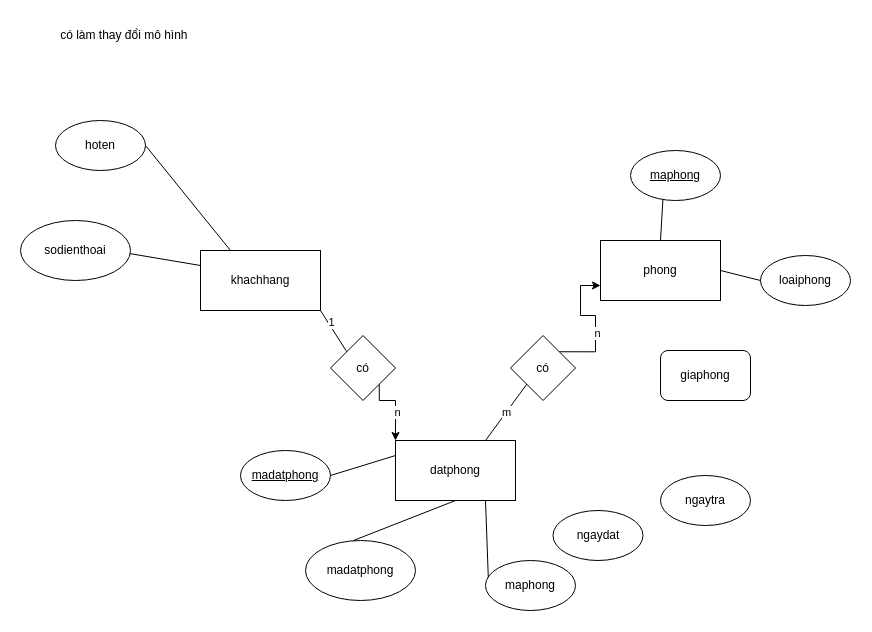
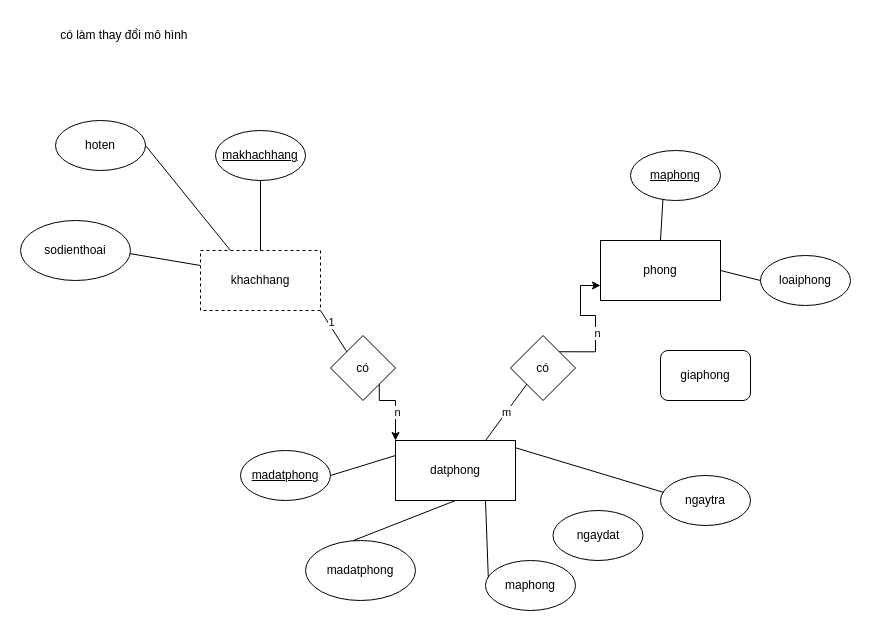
+ <mxCell id="5" value="&lt;u&gt;makhachhang&lt;/u&gt;" style="ellipse;whiteSpace=wrap;html=1;" vertex="1" parent="1"><mxGeometry x="215" y="130" width="90" height="50" as="geometry" /></mxCell>
+ <mxCell id="12" value="" style="endArrow=none;html=1;rounded=0;entryX=0.5;entryY=1;entryDx=0;entryDy=0;exitX=0.5;exitY=0;exitDx=0;exitDy=0;" edge="1" parent="1" source="4" target="5"><mxGeometry width="50" height="50" relative="1" as="geometry"><mxPoint x="430" y="450" as="sourcePoint" /><mxPoint x="480" y="400" as="targetPoint" /></mxGeometry></mxCell>
- <mxCell id="4" value="khachhang" style="rounded=0;whiteSpace=wrap;html=1;" vertex="1" parent="1"><mxGeometry x="200" y="250" width="120" height="60" as="geometry" /></mxCell>
+ <mxCell id="4" value="khachhang" style="rounded=0;whiteSpace=wrap;html=1;dashed=1;" vertex="1" parent="1"><mxGeometry x="200" y="250" width="120" height="60" as="geometry" /></mxCell>
+ <mxCell id="33" value="" style="endArrow=none;html=1;rounded=0;entryX=0.998;entryY=0.12;entryDx=0;entryDy=0;exitX=0.031;exitY=0.336;exitDx=0;exitDy=0;exitPerimeter=0;entryPerimeter=0;" edge="1" parent="1" source="32" target="2"><mxGeometry width="50" height="50" relative="1" as="geometry"><mxPoint x="605" y="365" as="sourcePoint" /><mxPoint x="660" y="415" as="targetPoint" /></mxGeometry></mxCell>
